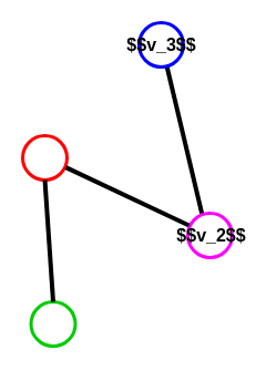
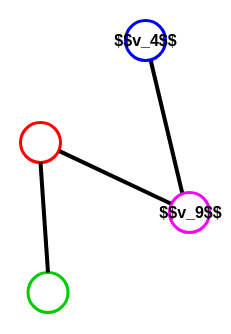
- <mxCell id="10" value="$$v_3$$" style="text;html=1;fillColor=none;align=center;verticalAlign=middle;whiteSpace=wrap;rounded=0;fontStyle=1;fontSize=16;strokeWidth=4;" parent="1" vertex="1"><mxGeometry x="132.5" y="30" width="25" height="20" as="geometry" /></mxCell>
+ <mxCell id="10" value="$$v_4$$" style="text;html=1;fillColor=none;align=center;verticalAlign=middle;whiteSpace=wrap;rounded=0;fontStyle=1;fontSize=16;strokeWidth=4;" parent="1" vertex="1"><mxGeometry x="132.5" y="30" width="25" height="20" as="geometry" /></mxCell>
- <mxCell id="3" value="$$v_2$$" style="text;html=1;fillColor=none;align=center;verticalAlign=middle;whiteSpace=wrap;rounded=0;fontStyle=1;fontSize=16;strokeWidth=4;" parent="1" vertex="1"><mxGeometry x="177.5" y="202" width="25" height="20" as="geometry" /></mxCell>
+ <mxCell id="3" value="$$v_9$$" style="text;html=1;fillColor=none;align=center;verticalAlign=middle;whiteSpace=wrap;rounded=0;fontStyle=1;fontSize=16;strokeWidth=4;" parent="1" vertex="1"><mxGeometry x="177.5" y="202" width="25" height="20" as="geometry" /></mxCell>
